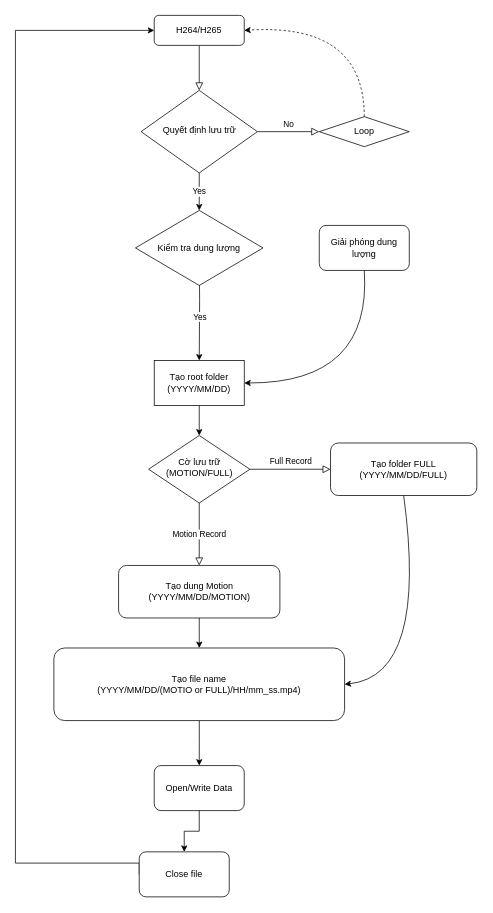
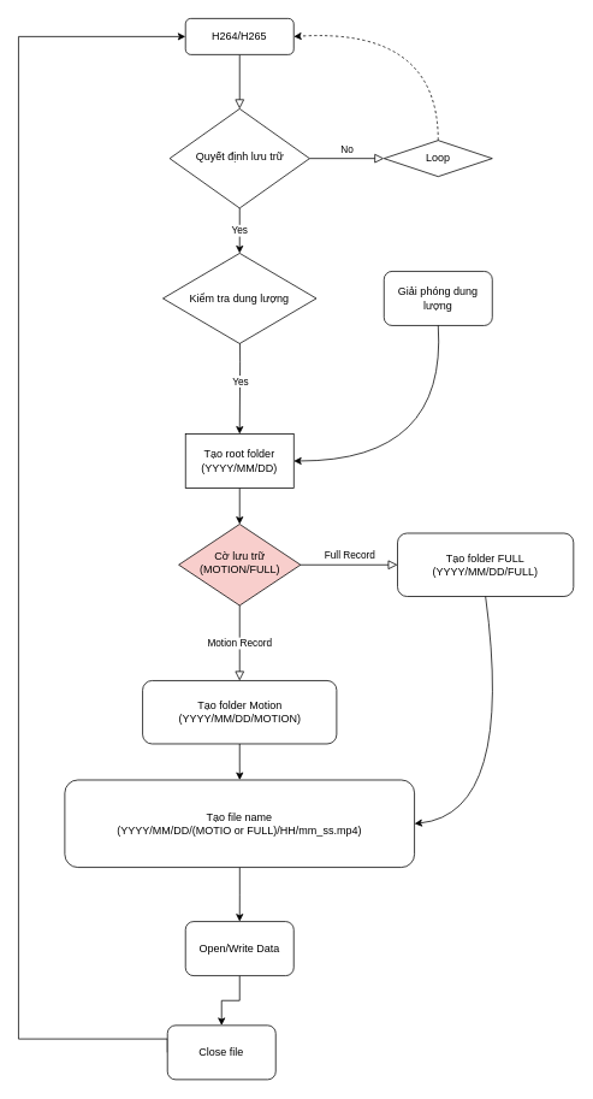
- <mxCell id="13" value="Cờ lưu trữ&lt;br&gt;(MOTION/FULL)" style="rhombus;whiteSpace=wrap;html=1;shadow=0;fontFamily=Helvetica;fontSize=12;align=center;strokeWidth=1;spacing=6;spacingTop=-4;" vertex="1" parent="1"><mxGeometry x="197.5" y="580" width="135" height="90" as="geometry" /></mxCell>
+ <mxCell id="13" value="Cờ lưu trữ&lt;br&gt;(MOTION/FULL)" style="rhombus;whiteSpace=wrap;html=1;shadow=0;fontFamily=Helvetica;fontSize=12;align=center;strokeWidth=1;spacing=6;spacingTop=-4;fillColor=#f8cecc;" vertex="1" parent="1"><mxGeometry x="197.5" y="580" width="135" height="90" as="geometry" /></mxCell>
- <mxCell id="15" value="Tạo dung Motion&lt;br&gt;(YYYY/MM/DD/MOTION)" style="rounded=1;whiteSpace=wrap;html=1;fontSize=12;glass=0;strokeWidth=1;shadow=0;" vertex="1" parent="1"><mxGeometry x="157.5" y="753.25" width="215" height="70" as="geometry" /></mxCell>
+ <mxCell id="15" value="Tạo folder Motion&lt;br&gt;(YYYY/MM/DD/MOTION)" style="rounded=1;whiteSpace=wrap;html=1;fontSize=12;glass=0;strokeWidth=1;shadow=0;" vertex="1" parent="1"><mxGeometry x="157.5" y="753.25" width="215" height="70" as="geometry" /></mxCell>
